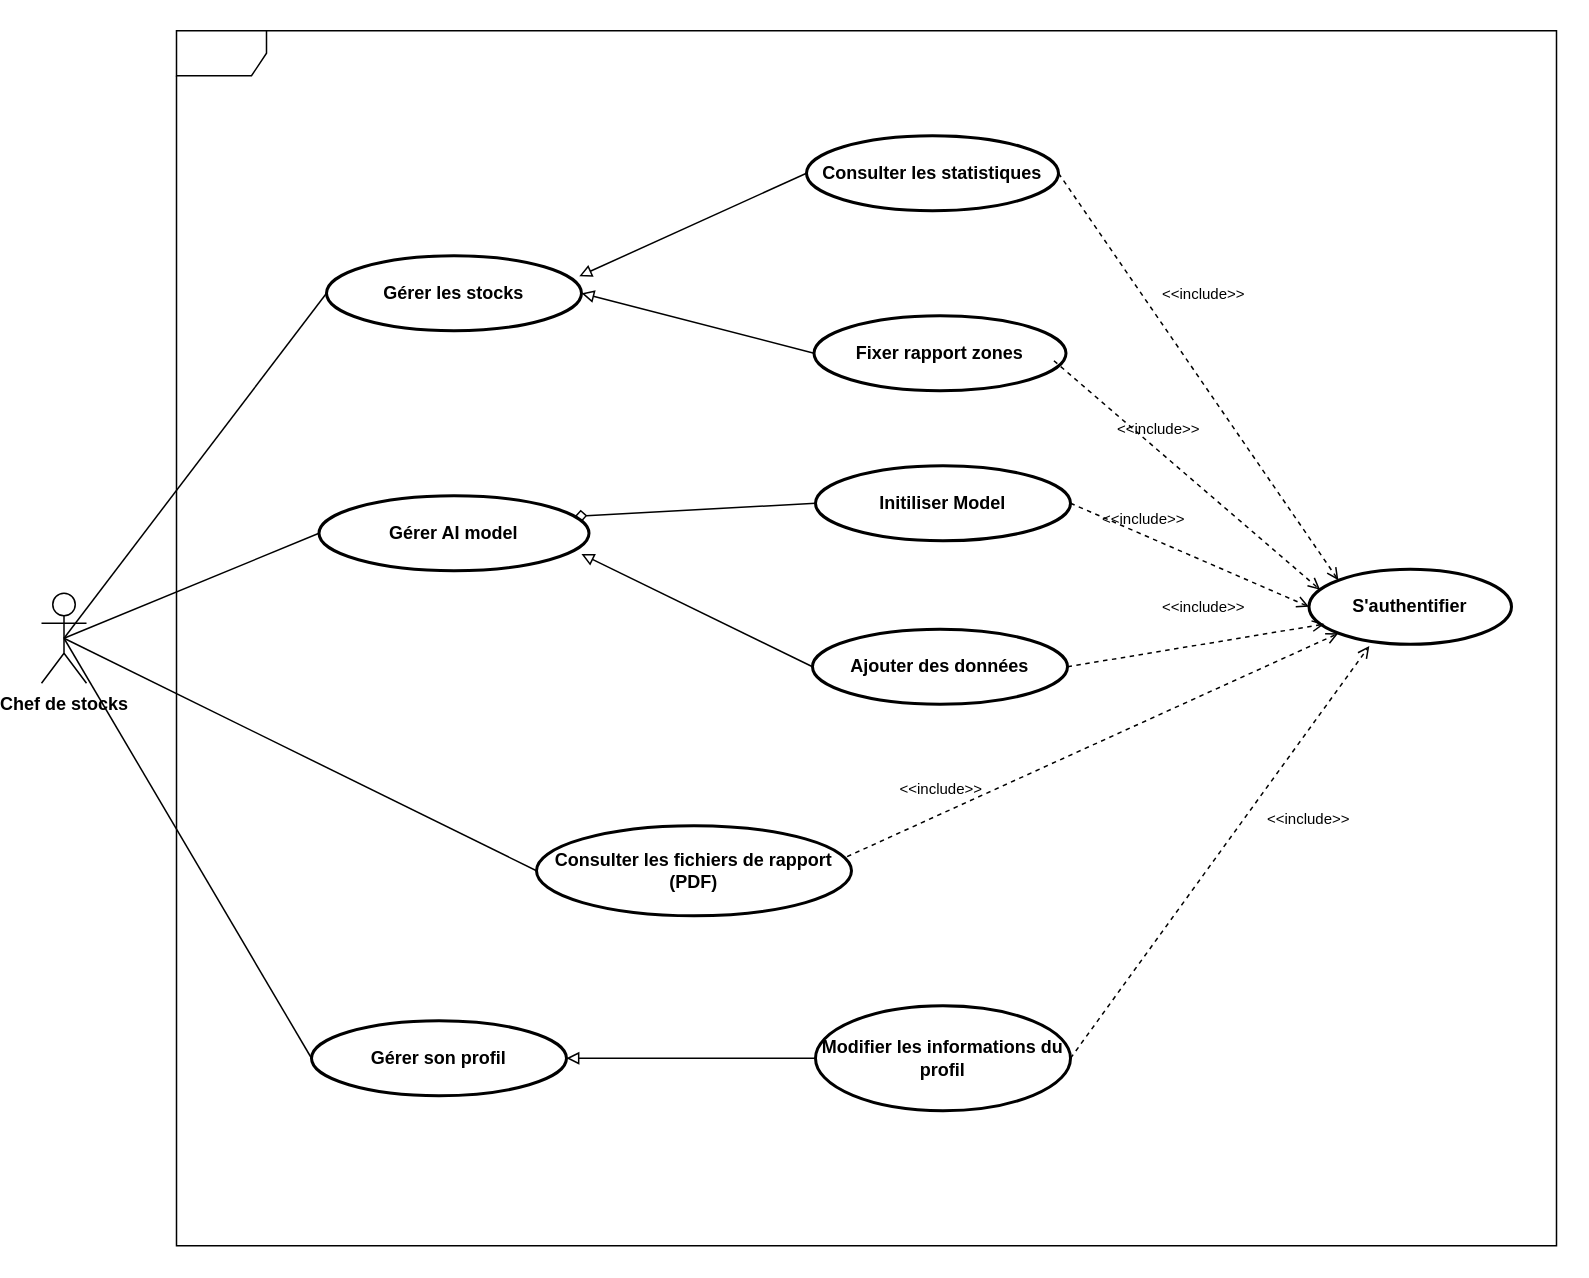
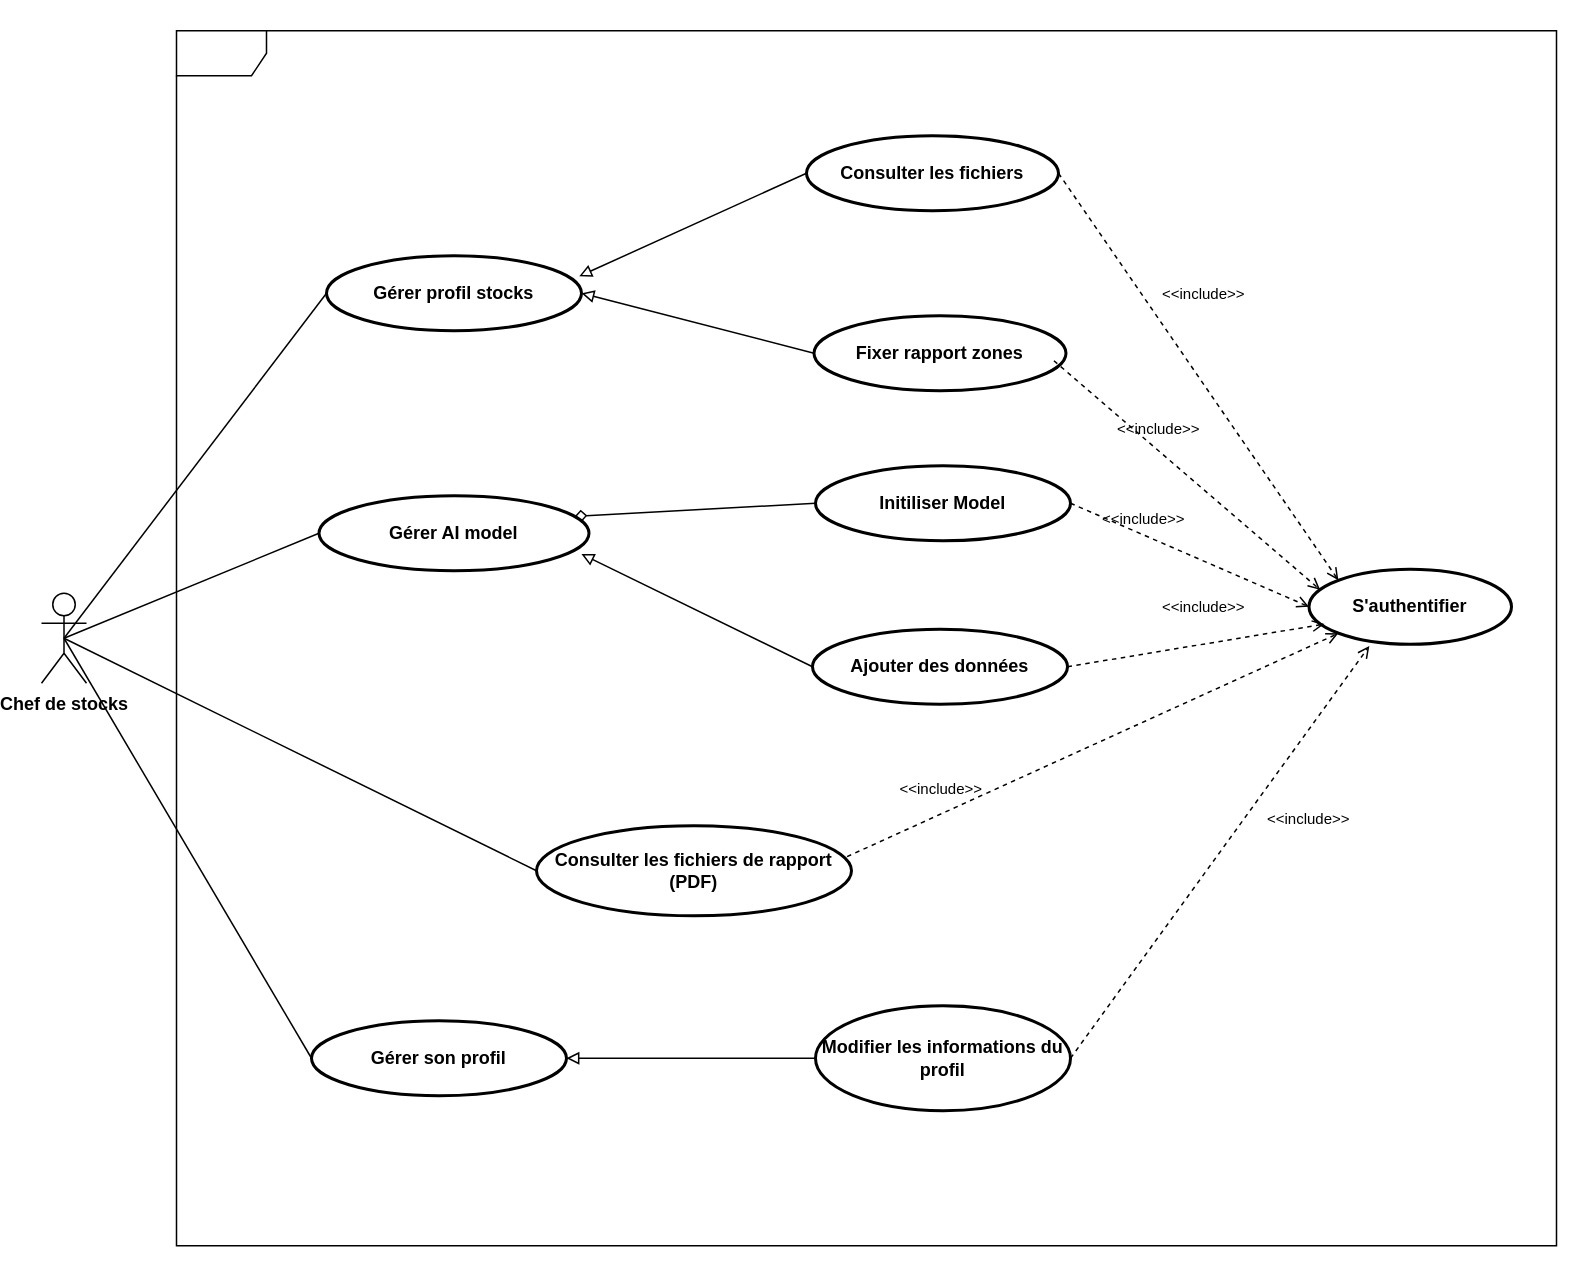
- <mxCell id="17" value="&lt;b&gt;Consulter les statistiques&lt;/b&gt;" style="strokeWidth=2;html=1;shape=mxgraph.flowchart.start_1;whiteSpace=wrap;" vertex="1" parent="1"><mxGeometry x="530" y="90" width="168" height="50" as="geometry" /></mxCell>
+ <mxCell id="17" value="&lt;b&gt;Consulter les fichiers&lt;/b&gt;" style="strokeWidth=2;html=1;shape=mxgraph.flowchart.start_1;whiteSpace=wrap;" vertex="1" parent="1"><mxGeometry x="530" y="90" width="168" height="50" as="geometry" /></mxCell>
- <mxCell id="7" value="&lt;b&gt;Gérer les stocks&lt;/b&gt;" style="strokeWidth=2;html=1;shape=mxgraph.flowchart.start_1;whiteSpace=wrap;" vertex="1" parent="1"><mxGeometry x="210" y="170" width="170" height="50" as="geometry" /></mxCell>
+ <mxCell id="7" value="&lt;b&gt;Gérer profil stocks&lt;/b&gt;" style="strokeWidth=2;html=1;shape=mxgraph.flowchart.start_1;whiteSpace=wrap;" vertex="1" parent="1"><mxGeometry x="210" y="170" width="170" height="50" as="geometry" /></mxCell>
